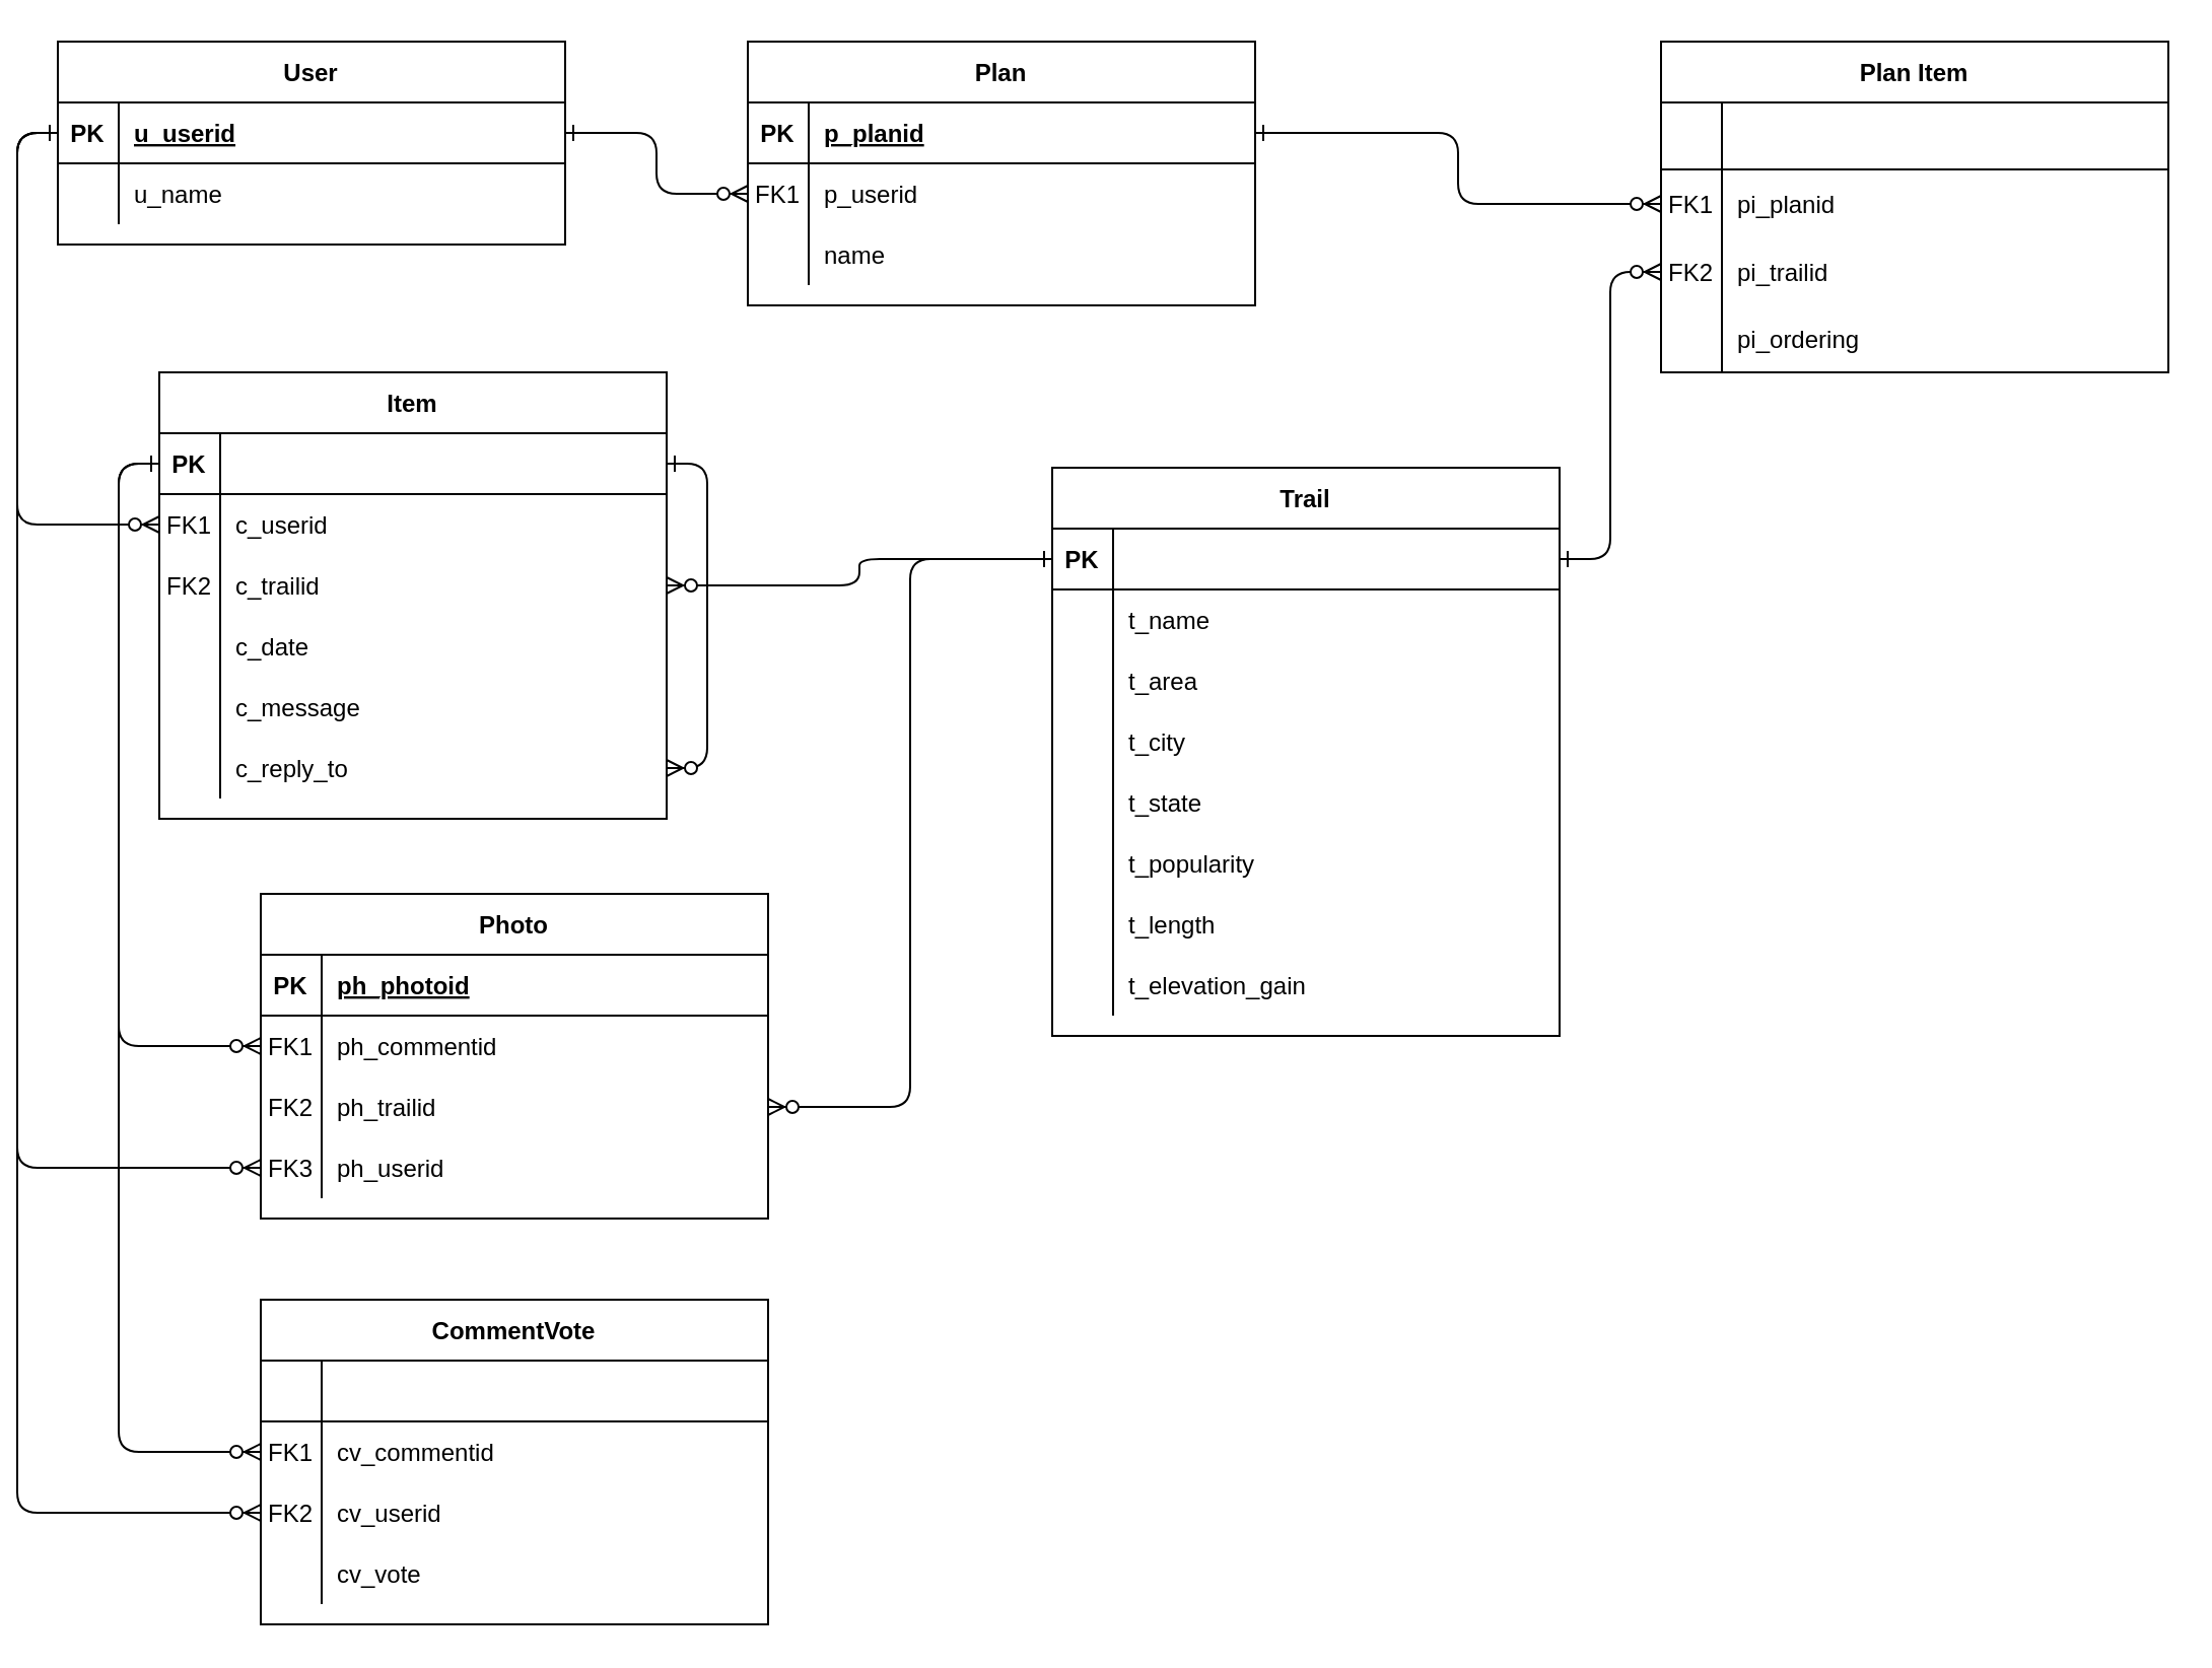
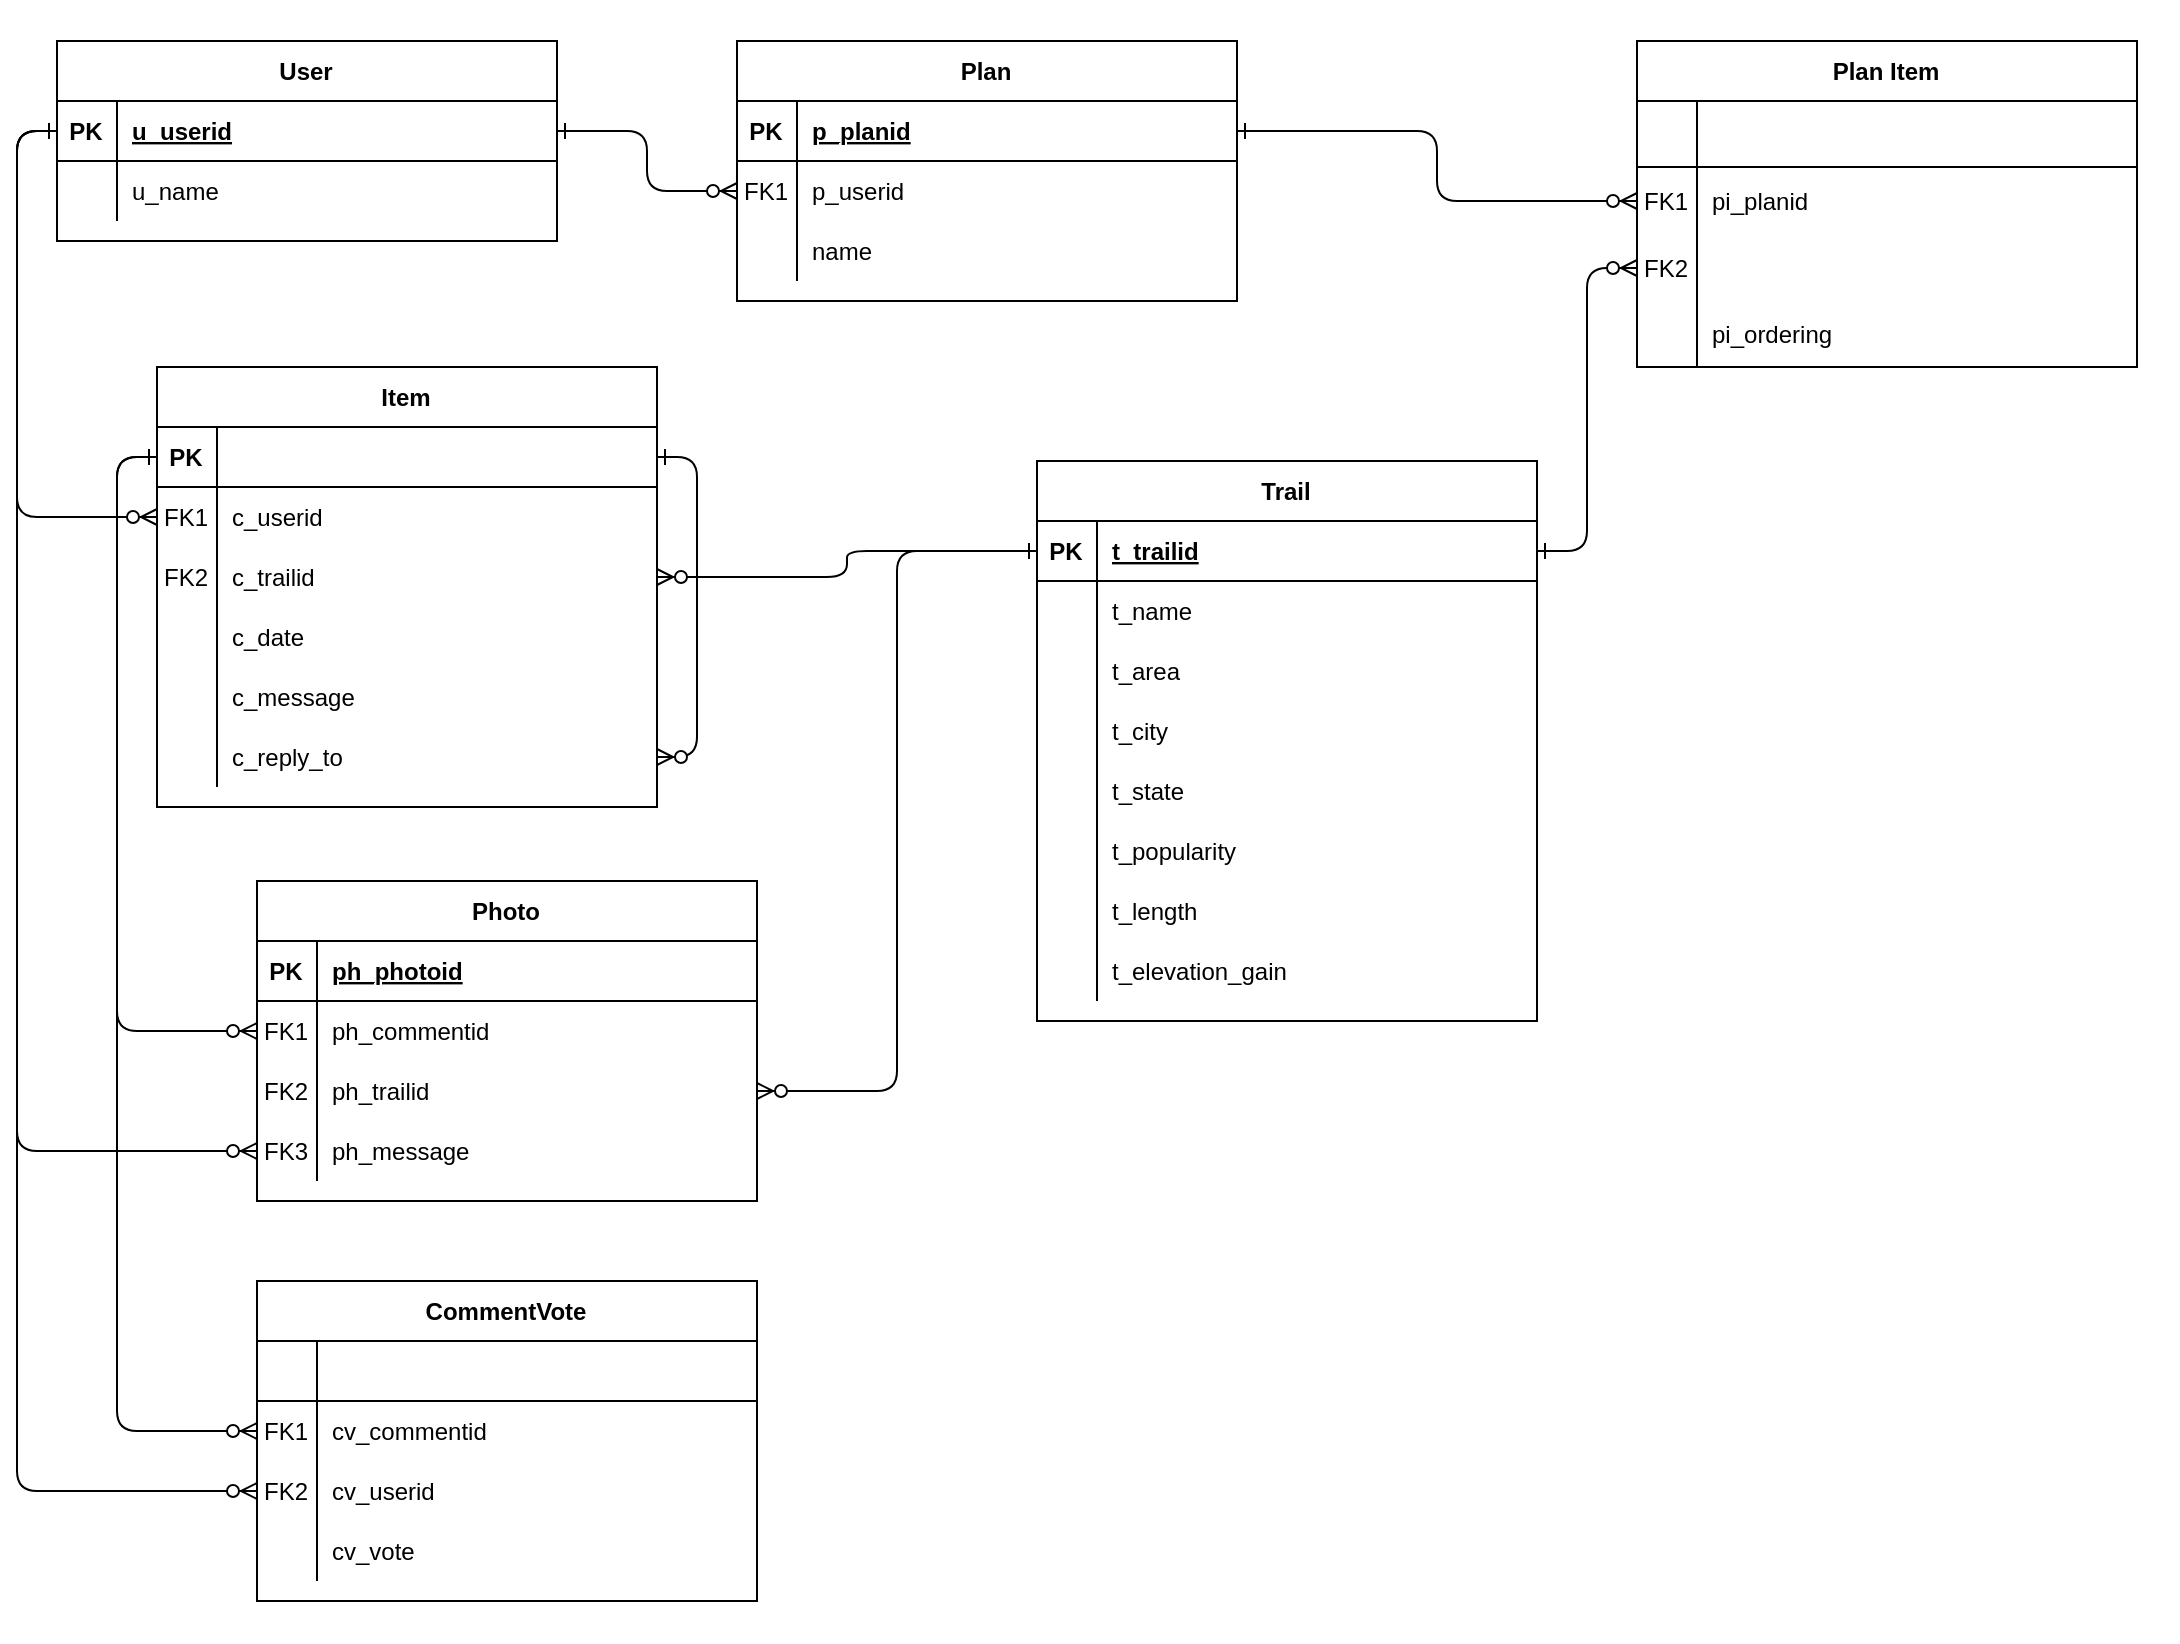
- <mxCell id="106" value="pi_trailid" style="shape=partialRectangle;overflow=hidden;connectable=0;fillColor=none;top=0;left=0;bottom=0;right=0;align=left;spacingLeft=6;" parent="104" vertex="1"><mxGeometry x="30" width="220" height="33" as="geometry" /></mxCell>
+ <mxCell id="30" value="t_trailid" style="shape=partialRectangle;overflow=hidden;connectable=0;fillColor=none;top=0;left=0;bottom=0;right=0;align=left;spacingLeft=6;fontStyle=5;" vertex="1" parent="28"><mxGeometry x="30" width="220" height="30" as="geometry" /></mxCell>
- <mxCell id="83" value="ph_userid" style="shape=partialRectangle;overflow=hidden;connectable=0;fillColor=none;top=0;left=0;bottom=0;right=0;align=left;spacingLeft=6;" vertex="1" parent="81"><mxGeometry x="30" width="220" height="30" as="geometry" /></mxCell>
+ <mxCell id="83" value="ph_message" style="shape=partialRectangle;overflow=hidden;connectable=0;fillColor=none;top=0;left=0;bottom=0;right=0;align=left;spacingLeft=6;" vertex="1" parent="81"><mxGeometry x="30" width="220" height="30" as="geometry" /></mxCell>
